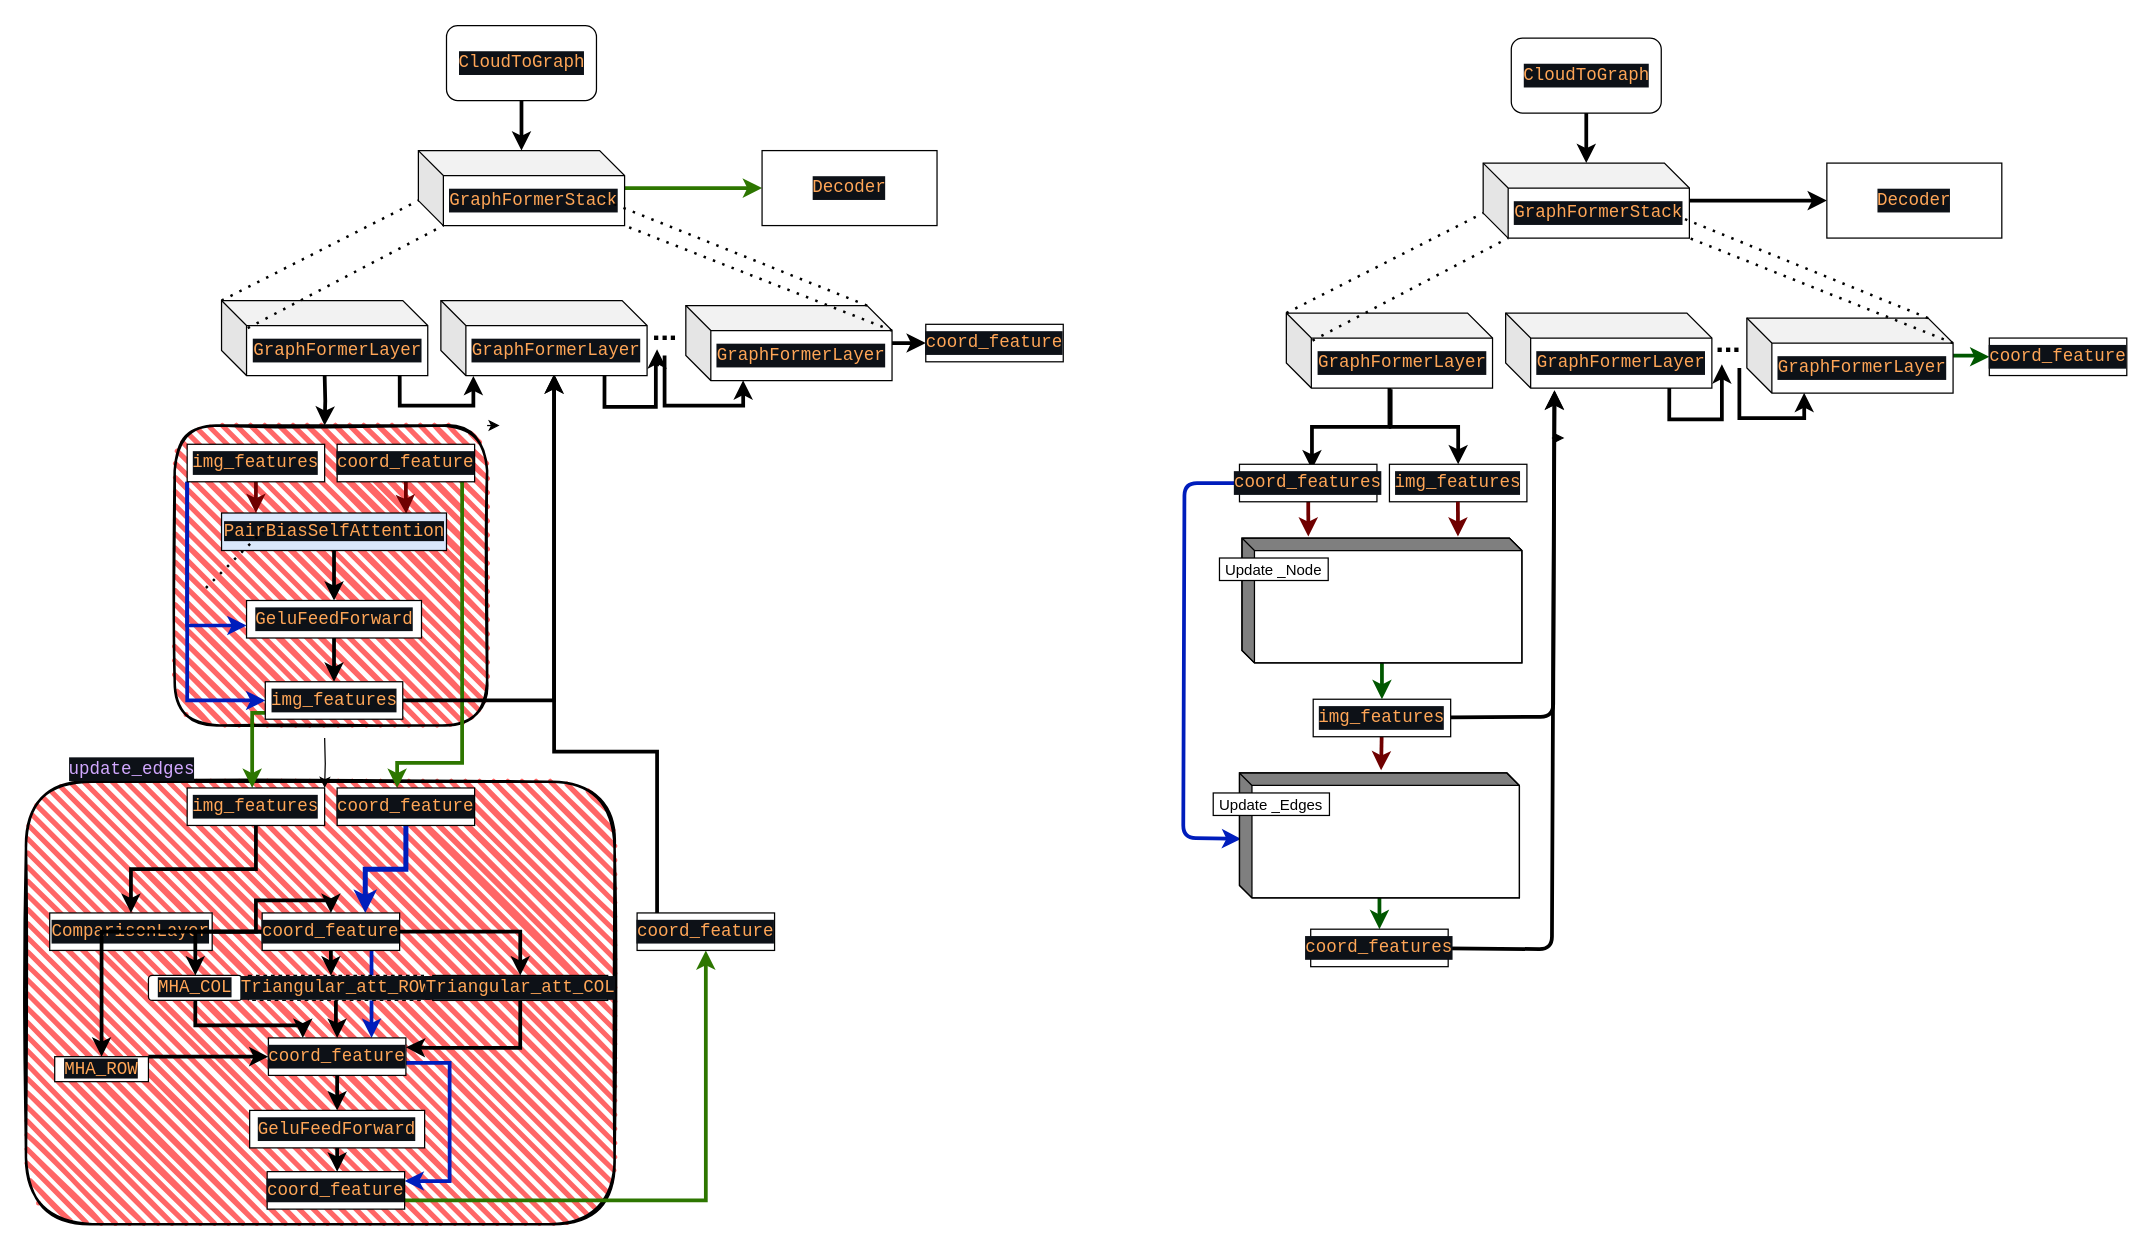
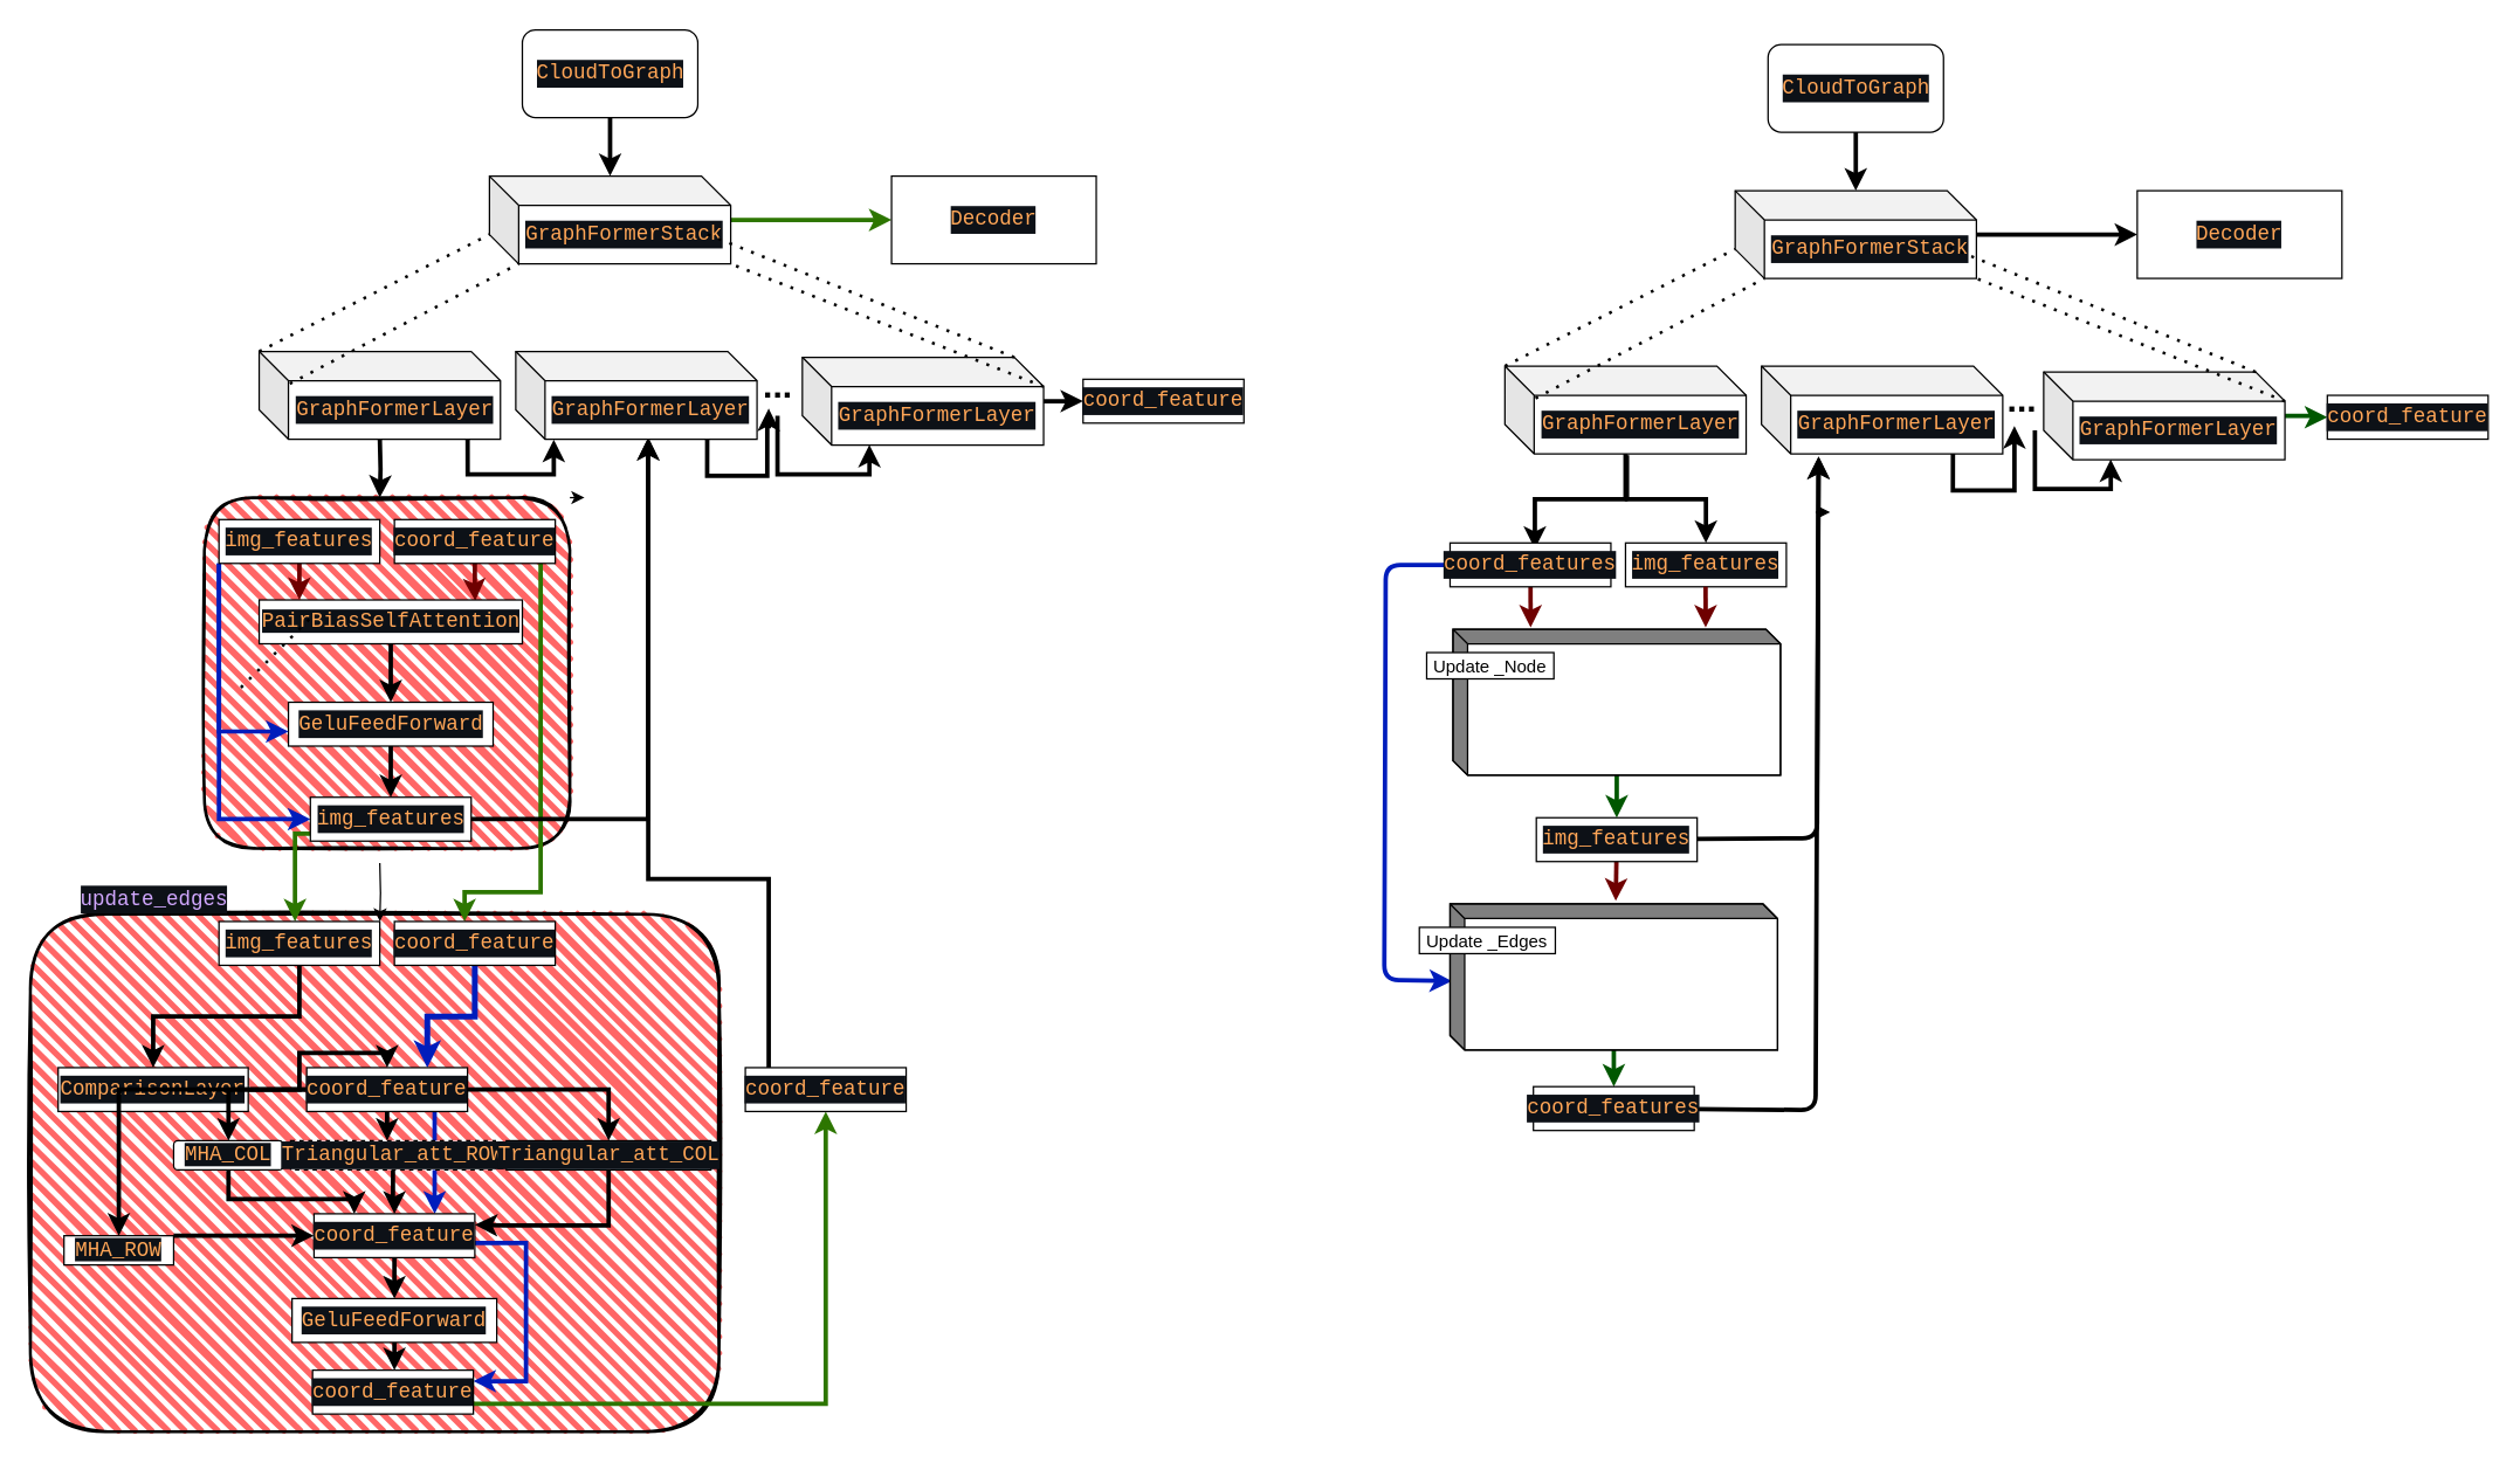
- <mxCell id="17" value="&lt;br&gt;&lt;span style=&quot;color: rgb(255 , 166 , 87) ; background-color: rgb(13 , 17 , 23) ; font-family: &amp;#34;consolas&amp;#34; , &amp;#34;courier new&amp;#34; , monospace ; font-size: 14px&quot;&gt;PairBiasSelfAttention&lt;/span&gt;&lt;br&gt;&lt;br&gt;" style="rounded=0;whiteSpace=wrap;html=1;fillColor=#dae8fc;" parent="1" vertex="1"><mxGeometry x="176.5" y="410" width="180" height="30" as="geometry" /></mxCell>
+ <mxCell id="17" value="&lt;br&gt;&lt;span style=&quot;color: rgb(255 , 166 , 87) ; background-color: rgb(13 , 17 , 23) ; font-family: &amp;#34;consolas&amp;#34; , &amp;#34;courier new&amp;#34; , monospace ; font-size: 14px&quot;&gt;PairBiasSelfAttention&lt;/span&gt;&lt;br&gt;&lt;br&gt;" style="rounded=0;whiteSpace=wrap;html=1;" parent="1" vertex="1"><mxGeometry x="176.5" y="410" width="180" height="30" as="geometry" /></mxCell>
